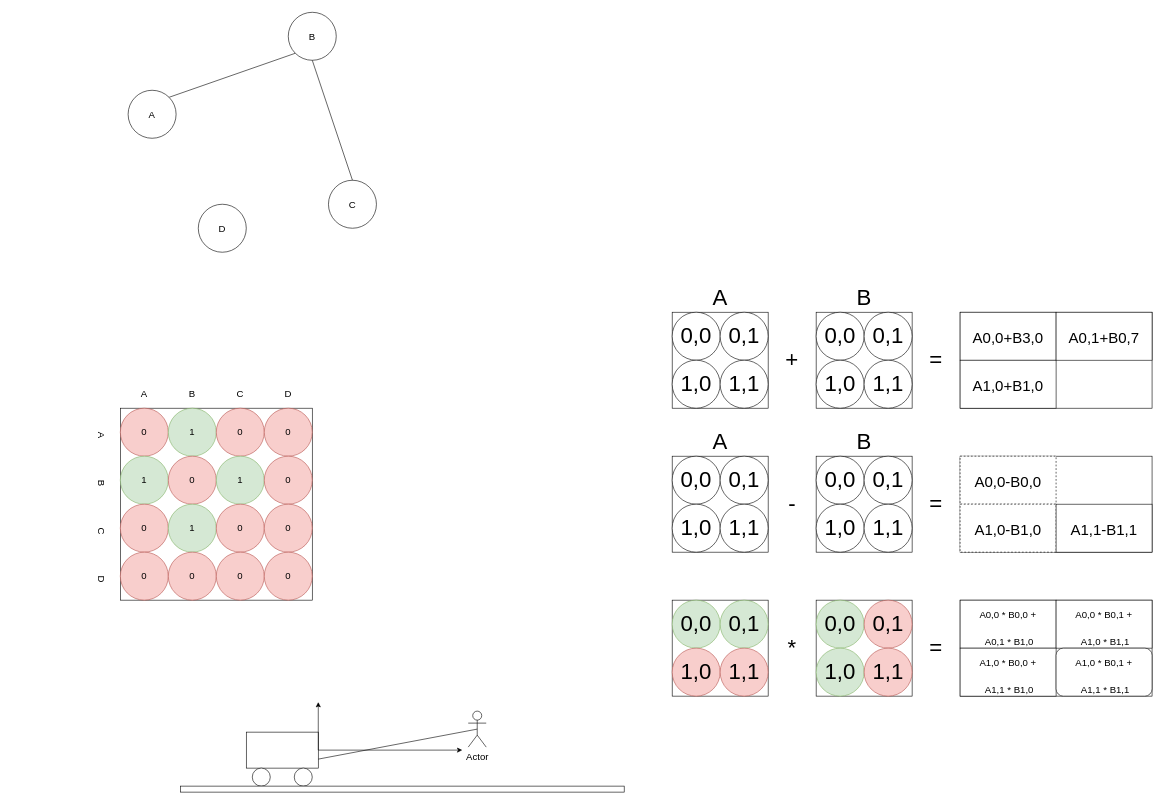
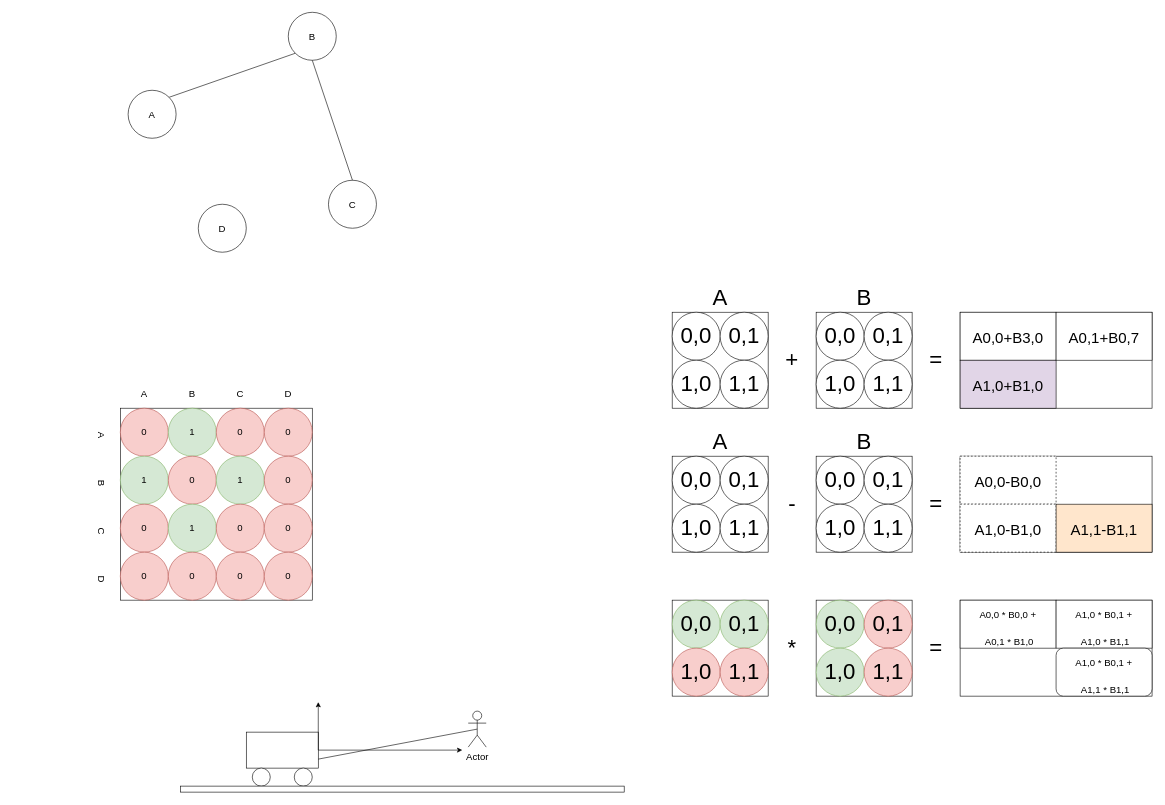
- <mxCell id="43" value="&lt;font style=&quot;font-size: 25px&quot;&gt;A1,0+B1,0&lt;/font&gt;" style="rounded=0;whiteSpace=wrap;html=1;fontSize=37;" vertex="1" parent="1"><mxGeometry x="1600" y="600" width="160" height="80" as="geometry" /></mxCell>
+ <mxCell id="43" value="&lt;font style=&quot;font-size: 25px&quot;&gt;A1,0+B1,0&lt;/font&gt;" style="rounded=0;whiteSpace=wrap;html=1;fontSize=37;fillColor=#e1d5e7;" vertex="1" parent="1"><mxGeometry x="1600" y="600" width="160" height="80" as="geometry" /></mxCell>
- <mxCell id="48" value="&lt;font style=&quot;font-size: 25px&quot;&gt;A1,1-B1,1&lt;/font&gt;" style="rounded=0;whiteSpace=wrap;html=1;fontSize=37;" vertex="1" parent="1"><mxGeometry x="1760" y="840" width="160" height="80" as="geometry" /></mxCell>
+ <mxCell id="48" value="&lt;font style=&quot;font-size: 25px&quot;&gt;A1,1-B1,1&lt;/font&gt;" style="rounded=0;whiteSpace=wrap;html=1;fontSize=37;fillColor=#ffe6cc;" vertex="1" parent="1"><mxGeometry x="1760" y="840" width="160" height="80" as="geometry" /></mxCell>
- <mxCell id="51" value="&lt;font style=&quot;font-size: 16px ; line-height: 0.2&quot;&gt;A0,0 * B0,1 +&lt;br&gt;&amp;nbsp;A1,0 * B1,1&lt;/font&gt;" style="rounded=0;whiteSpace=wrap;html=1;fontSize=37;" vertex="1" parent="1"><mxGeometry x="1760" y="1000" width="160" height="80" as="geometry" /></mxCell>
+ <mxCell id="51" value="&lt;font style=&quot;font-size: 16px ; line-height: 0.2&quot;&gt;A1,0 * B0,1 +&lt;br&gt;&amp;nbsp;A1,0 * B1,1&lt;/font&gt;" style="rounded=0;whiteSpace=wrap;html=1;fontSize=37;" vertex="1" parent="1"><mxGeometry x="1760" y="1000" width="160" height="80" as="geometry" /></mxCell>
- <mxCell id="52" value="&lt;font style=&quot;font-size: 16px ; line-height: 0.2&quot;&gt;A1,0 * B0,0 +&lt;br&gt;&amp;nbsp;A1,1 * B1,0&lt;/font&gt;" style="rounded=0;whiteSpace=wrap;html=1;fontSize=37;" vertex="1" parent="1"><mxGeometry x="1600" y="1080" width="160" height="80" as="geometry" /></mxCell>
